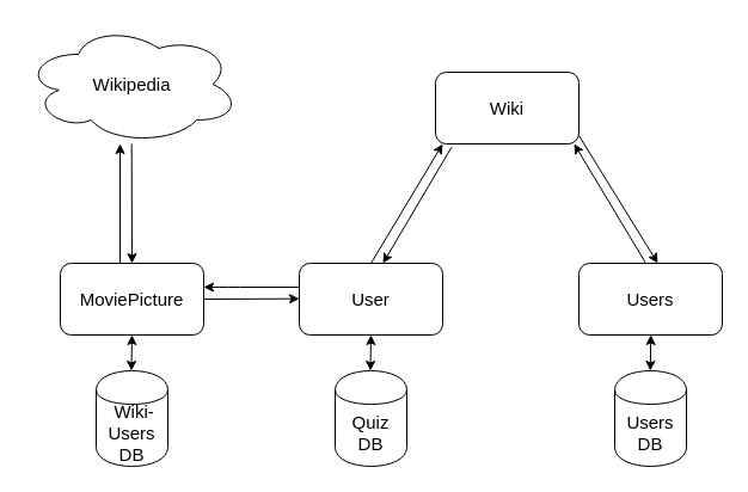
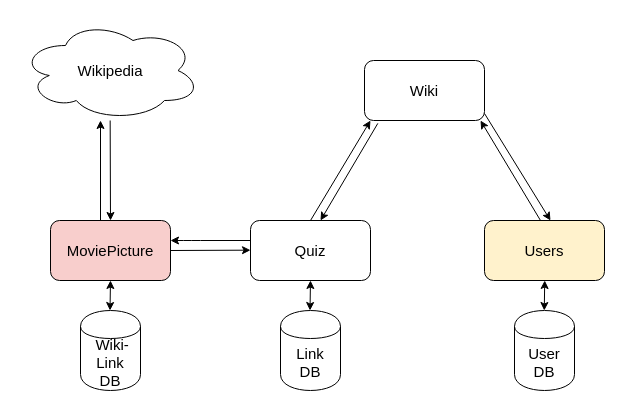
- <mxCell id="13" value="MoviePicture" style="rounded=1;whiteSpace=wrap;html=1;fontSize=15;" vertex="1" parent="1"><mxGeometry x="50" y="220" width="120" height="60" as="geometry" /></mxCell>
+ <mxCell id="13" value="MoviePicture" style="rounded=1;whiteSpace=wrap;html=1;fontSize=15;fillColor=#f8cecc;" vertex="1" parent="1"><mxGeometry x="50" y="220" width="120" height="60" as="geometry" /></mxCell>
- <mxCell id="3" value="User" style="rounded=1;whiteSpace=wrap;html=1;fontSize=15;" vertex="1" parent="1"><mxGeometry x="250" y="220" width="120" height="60" as="geometry" /></mxCell>
+ <mxCell id="3" value="Quiz" style="rounded=1;whiteSpace=wrap;html=1;fontSize=15;" vertex="1" parent="1"><mxGeometry x="250" y="220" width="120" height="60" as="geometry" /></mxCell>
- <mxCell id="5" value="Users" style="rounded=1;whiteSpace=wrap;html=1;fontSize=15;" vertex="1" parent="1"><mxGeometry x="484" y="220" width="120" height="60" as="geometry" /></mxCell>
+ <mxCell id="5" value="Users" style="rounded=1;whiteSpace=wrap;html=1;fontSize=15;fillColor=#fff2cc;" vertex="1" parent="1"><mxGeometry x="484" y="220" width="120" height="60" as="geometry" /></mxCell>
- <mxCell id="14" value="&amp;nbsp;Wiki-Users&lt;br&gt;DB" style="shape=cylinder;whiteSpace=wrap;html=1;boundedLbl=1;backgroundOutline=1;fontSize=15;" vertex="1" parent="1"><mxGeometry x="80" y="310" width="60" height="80" as="geometry" /></mxCell>
+ <mxCell id="14" value="&amp;nbsp;Wiki-Link&lt;br&gt;DB" style="shape=cylinder;whiteSpace=wrap;html=1;boundedLbl=1;backgroundOutline=1;fontSize=15;" vertex="1" parent="1"><mxGeometry x="80" y="310" width="60" height="80" as="geometry" /></mxCell>
- <mxCell id="4" value="Quiz &lt;br&gt;DB" style="shape=cylinder;whiteSpace=wrap;html=1;boundedLbl=1;backgroundOutline=1;fontSize=15;" vertex="1" parent="1"><mxGeometry x="280" y="310" width="60" height="80" as="geometry" /></mxCell>
+ <mxCell id="4" value="Link &lt;br&gt;DB" style="shape=cylinder;whiteSpace=wrap;html=1;boundedLbl=1;backgroundOutline=1;fontSize=15;" vertex="1" parent="1"><mxGeometry x="280" y="310" width="60" height="80" as="geometry" /></mxCell>
- <mxCell id="6" value="Users&lt;br&gt;DB" style="shape=cylinder;whiteSpace=wrap;html=1;boundedLbl=1;backgroundOutline=1;fontSize=15;" vertex="1" parent="1"><mxGeometry x="514" y="310" width="60" height="80" as="geometry" /></mxCell>
+ <mxCell id="6" value="User&lt;br&gt;DB" style="shape=cylinder;whiteSpace=wrap;html=1;boundedLbl=1;backgroundOutline=1;fontSize=15;" vertex="1" parent="1"><mxGeometry x="514" y="310" width="60" height="80" as="geometry" /></mxCell>
